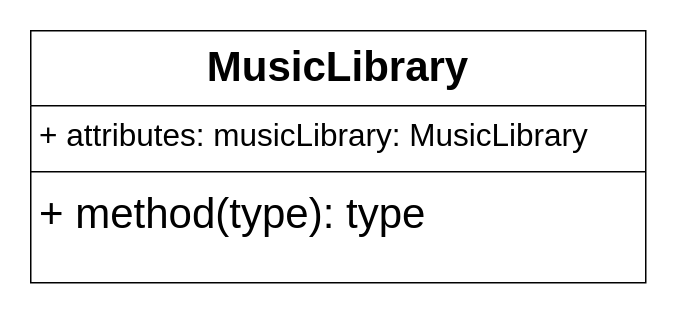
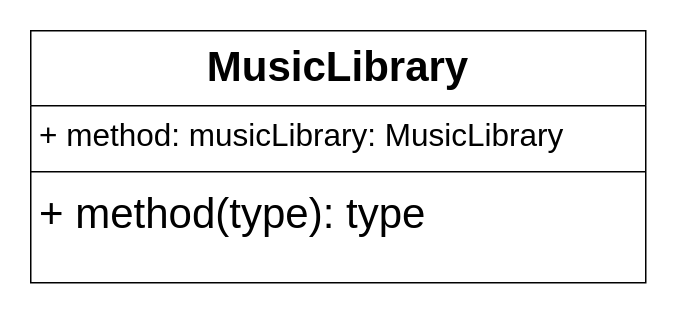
- <mxCell id="3" value="+ attributes: musicLibrary: MusicLibrary" style="text;strokeColor=none;fillColor=none;align=left;verticalAlign=top;spacingLeft=4;spacingRight=4;overflow=hidden;rotatable=0;points=[[0,0.5],[1,0.5]];portConstraint=eastwest;fontSize=21;fontStyle=0" vertex="1" parent="2"><mxGeometry y="50" width="410" height="40" as="geometry" /></mxCell>
+ <mxCell id="3" value="+ method: musicLibrary: MusicLibrary" style="text;strokeColor=none;fillColor=none;align=left;verticalAlign=top;spacingLeft=4;spacingRight=4;overflow=hidden;rotatable=0;points=[[0,0.5],[1,0.5]];portConstraint=eastwest;fontSize=21;fontStyle=0" vertex="1" parent="2"><mxGeometry y="50" width="410" height="40" as="geometry" /></mxCell>
